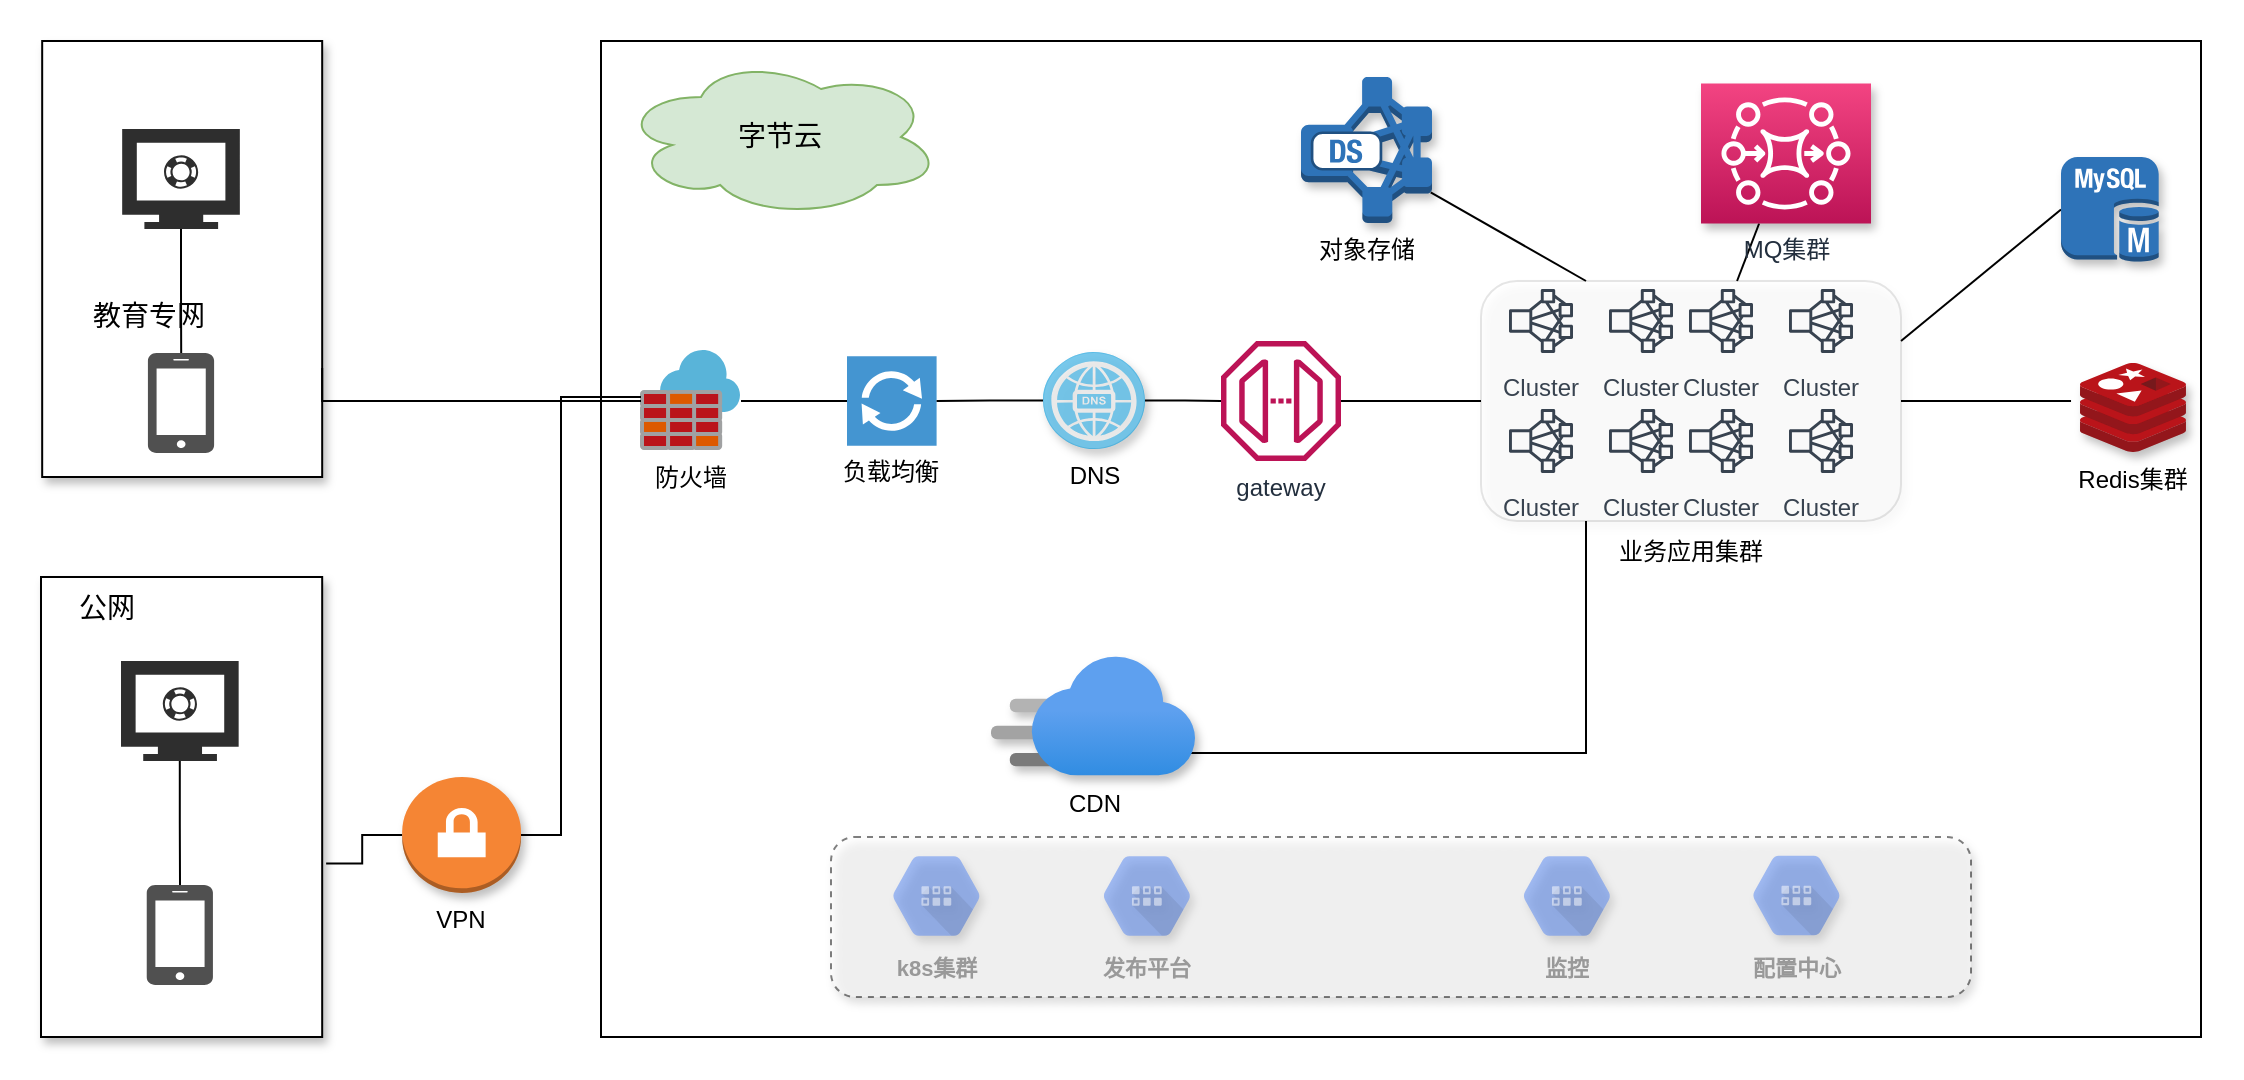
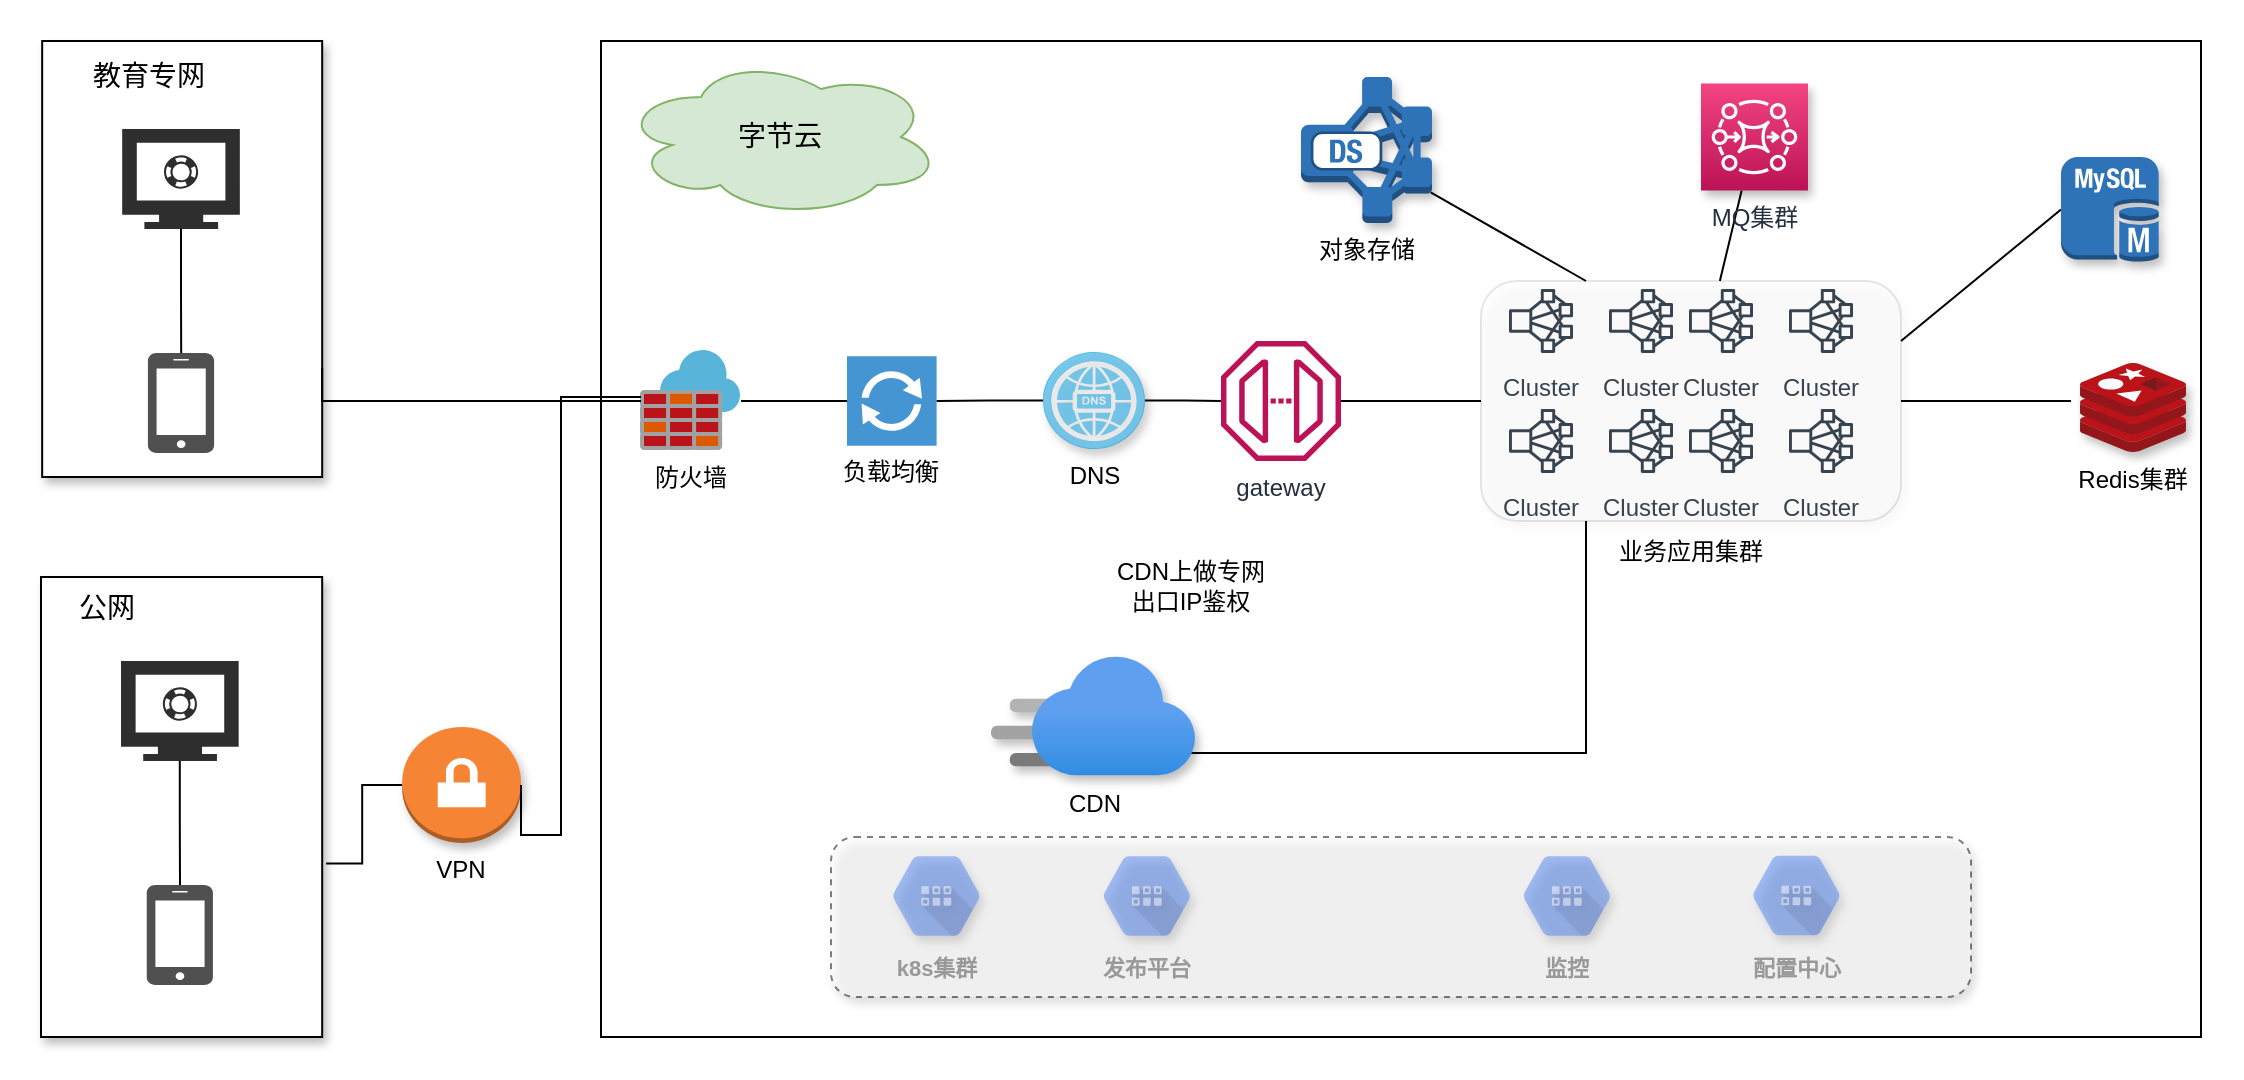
- <mxCell id="30" value="MQ集群" style="points=[[0,0,0],[0.25,0,0],[0.5,0,0],[0.75,0,0],[1,0,0],[0,1,0],[0.25,1,0],[0.5,1,0],[0.75,1,0],[1,1,0],[0,0.25,0],[0,0.5,0],[0,0.75,0],[1,0.25,0],[1,0.5,0],[1,0.75,0]];outlineConnect=0;fontColor=#232F3E;gradientColor=#F34482;gradientDirection=north;fillColor=#BC1356;strokeColor=#ffffff;dashed=0;verticalLabelPosition=bottom;verticalAlign=top;align=center;html=1;fontSize=12;fontStyle=0;aspect=fixed;shape=mxgraph.aws4.resourceIcon;resIcon=mxgraph.aws4.mq;shadow=1;" vertex="1" parent="1"><mxGeometry x="850" y="41.25" width="85" height="70" as="geometry" /></mxCell>
+ <mxCell id="30" value="MQ集群" style="points=[[0,0,0],[0.25,0,0],[0.5,0,0],[0.75,0,0],[1,0,0],[0,1,0],[0.25,1,0],[0.5,1,0],[0.75,1,0],[1,1,0],[0,0.25,0],[0,0.5,0],[0,0.75,0],[1,0.25,0],[1,0.5,0],[1,0.75,0]];outlineConnect=0;fontColor=#232F3E;gradientColor=#F34482;gradientDirection=north;fillColor=#BC1356;strokeColor=#ffffff;dashed=0;verticalLabelPosition=bottom;verticalAlign=top;align=center;html=1;fontSize=12;fontStyle=0;aspect=fixed;shape=mxgraph.aws4.resourceIcon;resIcon=mxgraph.aws4.mq;shadow=1;" vertex="1" parent="1"><mxGeometry x="850" y="41.25" width="53.5" height="53.5" as="geometry" /></mxCell>
- <mxCell id="36" value="&lt;font style=&quot;font-size: 14px&quot;&gt;教育专网&lt;/font&gt;" style="text;html=1;align=center;verticalAlign=middle;resizable=0;points=[];autosize=1;strokeColor=none;" vertex="1" parent="1"><mxGeometry x="38.61" y="148" width="70" height="20" as="geometry" /></mxCell>
+ <mxCell id="36" value="&lt;font style=&quot;font-size: 14px&quot;&gt;教育专网&lt;/font&gt;" style="text;html=1;align=center;verticalAlign=middle;resizable=0;points=[];autosize=1;strokeColor=none;" vertex="1" parent="1"><mxGeometry x="38.61" y="28" width="70" height="20" as="geometry" /></mxCell>
+ <mxCell id="35" value="CDN上做专网&lt;br&gt;出口IP鉴权" style="text;html=1;align=center;verticalAlign=middle;resizable=0;points=[];autosize=1;strokeColor=none;" vertex="1" parent="1"><mxGeometry x="550" y="278" width="90" height="30" as="geometry" /></mxCell>
- <mxCell id="34" value="VPN" style="outlineConnect=0;dashed=0;verticalLabelPosition=bottom;verticalAlign=top;align=center;html=1;shape=mxgraph.aws3.vpn_gateway;fillColor=#F58534;gradientColor=none;shadow=1;" vertex="1" parent="1"><mxGeometry x="200.59" y="388" width="59.41" height="58" as="geometry" /></mxCell>
+ <mxCell id="34" value="VPN" style="outlineConnect=0;dashed=0;verticalLabelPosition=bottom;verticalAlign=top;align=center;html=1;shape=mxgraph.aws3.vpn_gateway;fillColor=#F58534;gradientColor=none;shadow=1;" vertex="1" parent="1"><mxGeometry x="200.59" y="363" width="59.41" height="58" as="geometry" /></mxCell>
